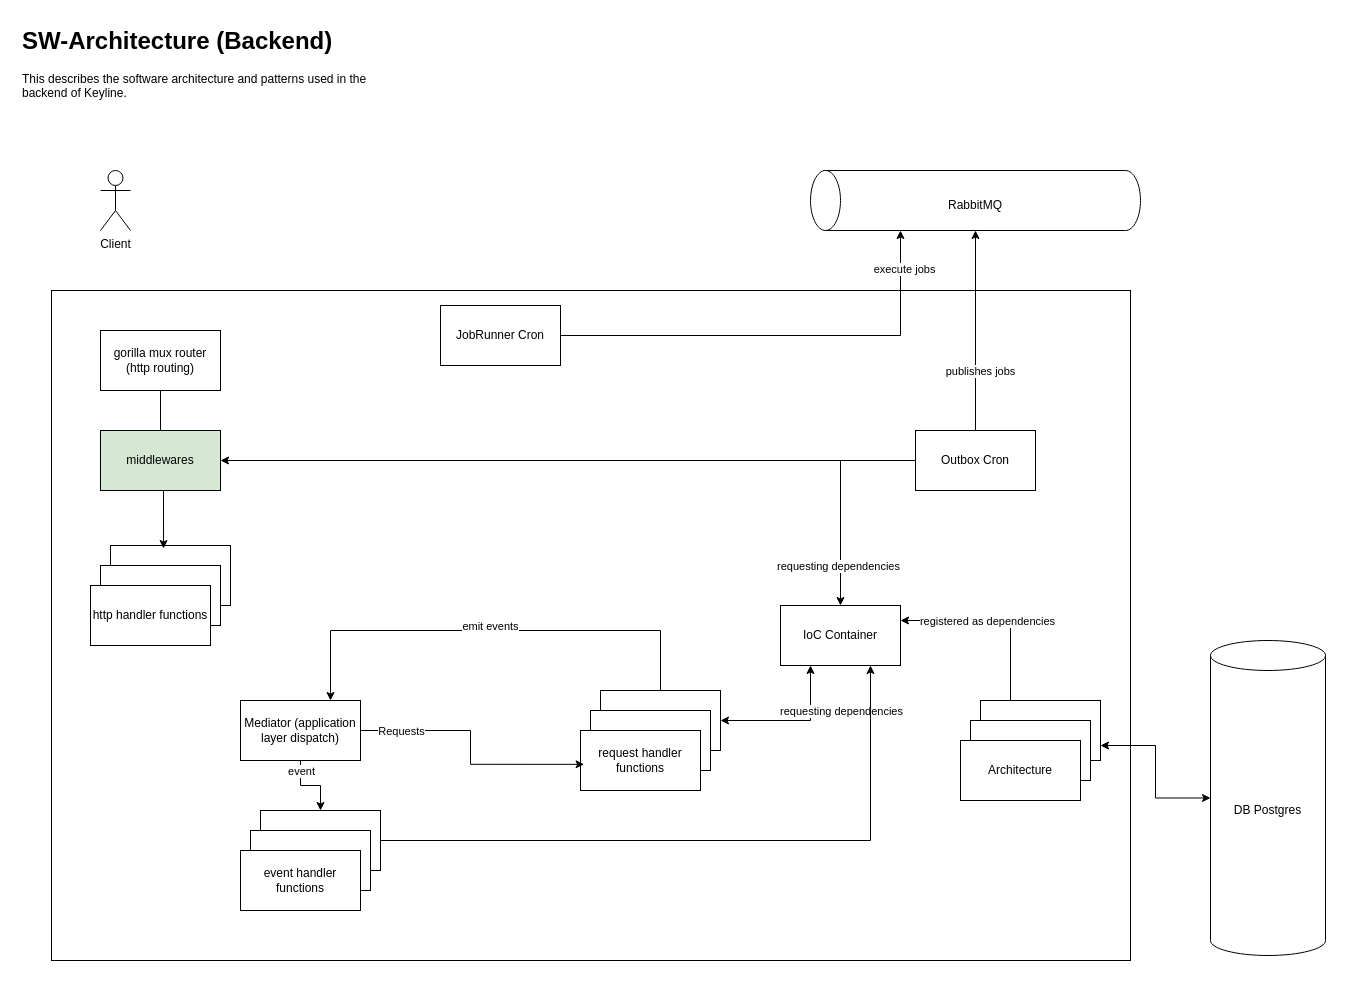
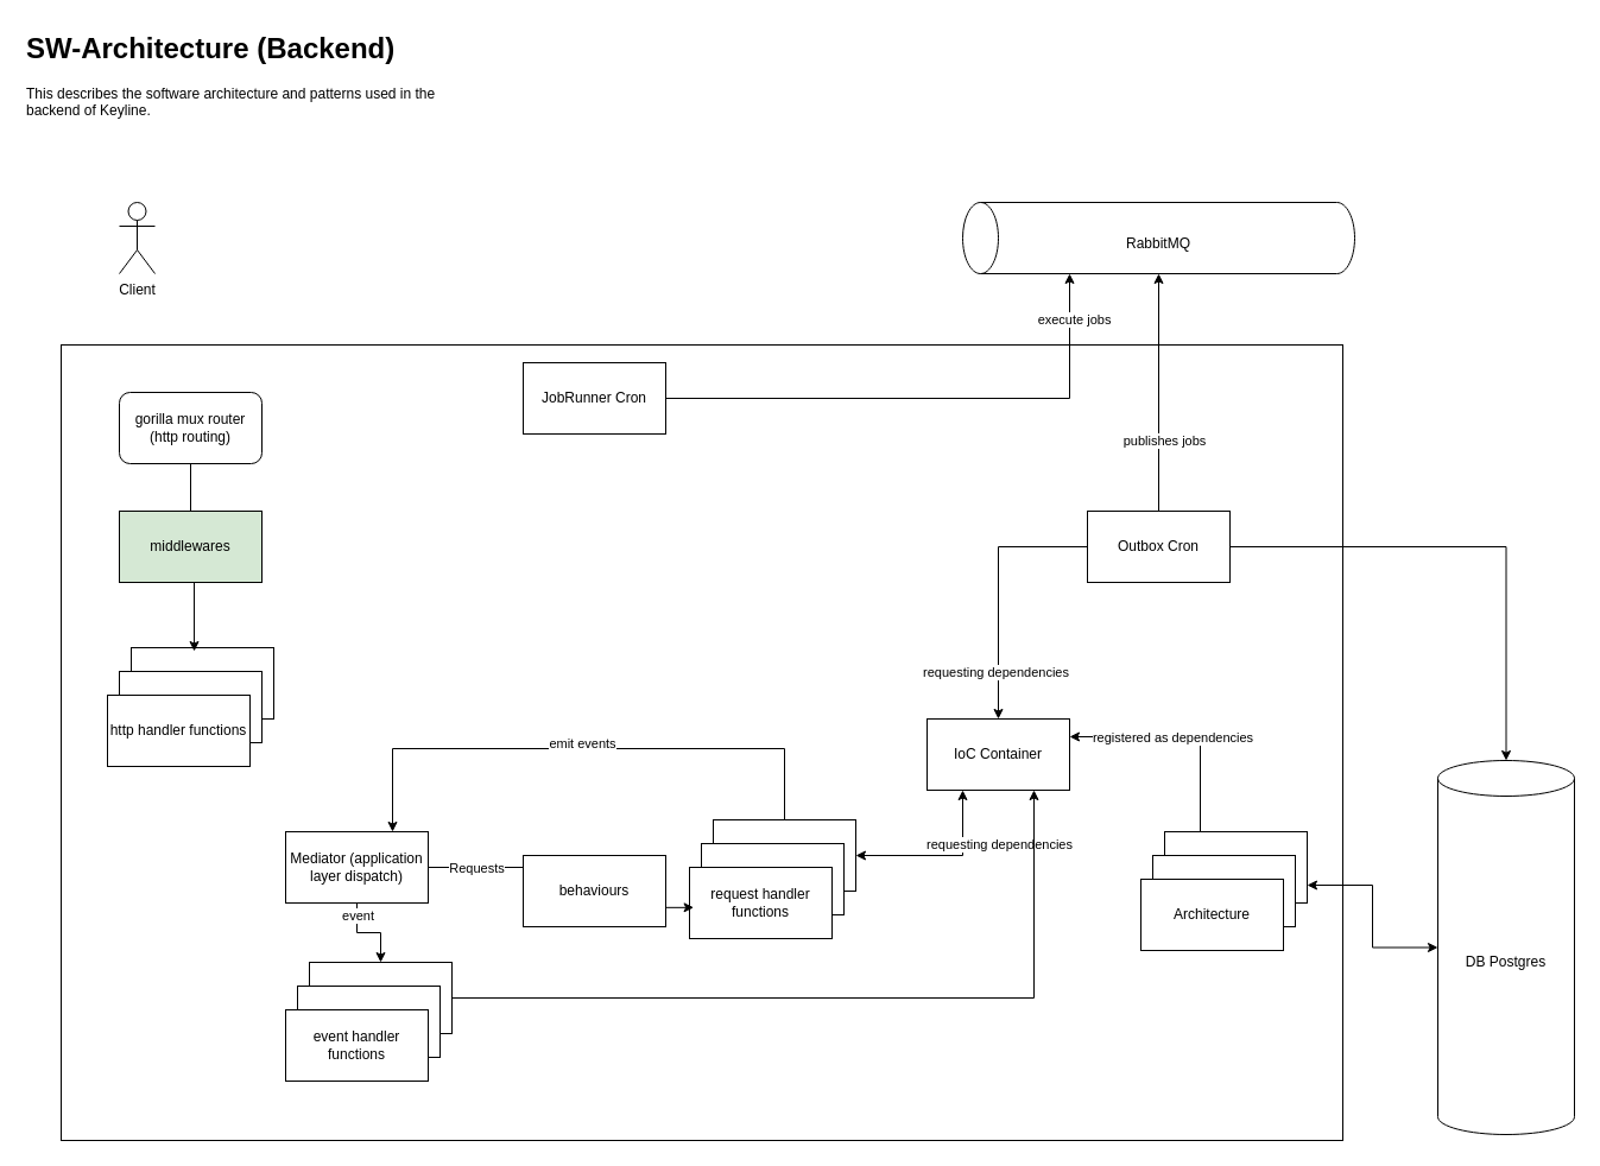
- <mxCell id="10" value="gorilla mux router (http routing)" style="rounded=0;whiteSpace=wrap;html=1;" parent="1" vertex="1"><mxGeometry x="100" y="330" width="120" height="60" as="geometry" /></mxCell>
+ <mxCell id="10" value="gorilla mux router (http routing)" style="whiteSpace=wrap;html=1;rounded=1;" parent="1" vertex="1"><mxGeometry x="100" y="330" width="120" height="60" as="geometry" /></mxCell>
- <mxCell id="38" style="edgeStyle=orthogonalEdgeStyle;rounded=0;orthogonalLoop=1;jettySize=auto;html=1;" edge="1" parent="1" source="37" target="15"><mxGeometry relative="1" as="geometry" /></mxCell>
+ <mxCell id="38" style="edgeStyle=orthogonalEdgeStyle;rounded=0;orthogonalLoop=1;jettySize=auto;html=1;entryX=0.5;entryY=0;entryDx=0;entryDy=0;entryPerimeter=0;" edge="1" parent="1" source="37" target="25"><mxGeometry relative="1" as="geometry" /></mxCell>
+ <mxCell id="23" value="behaviours" style="rounded=0;whiteSpace=wrap;html=1;" parent="1" vertex="1"><mxGeometry x="440" y="720" width="120" height="60" as="geometry" /></mxCell>
